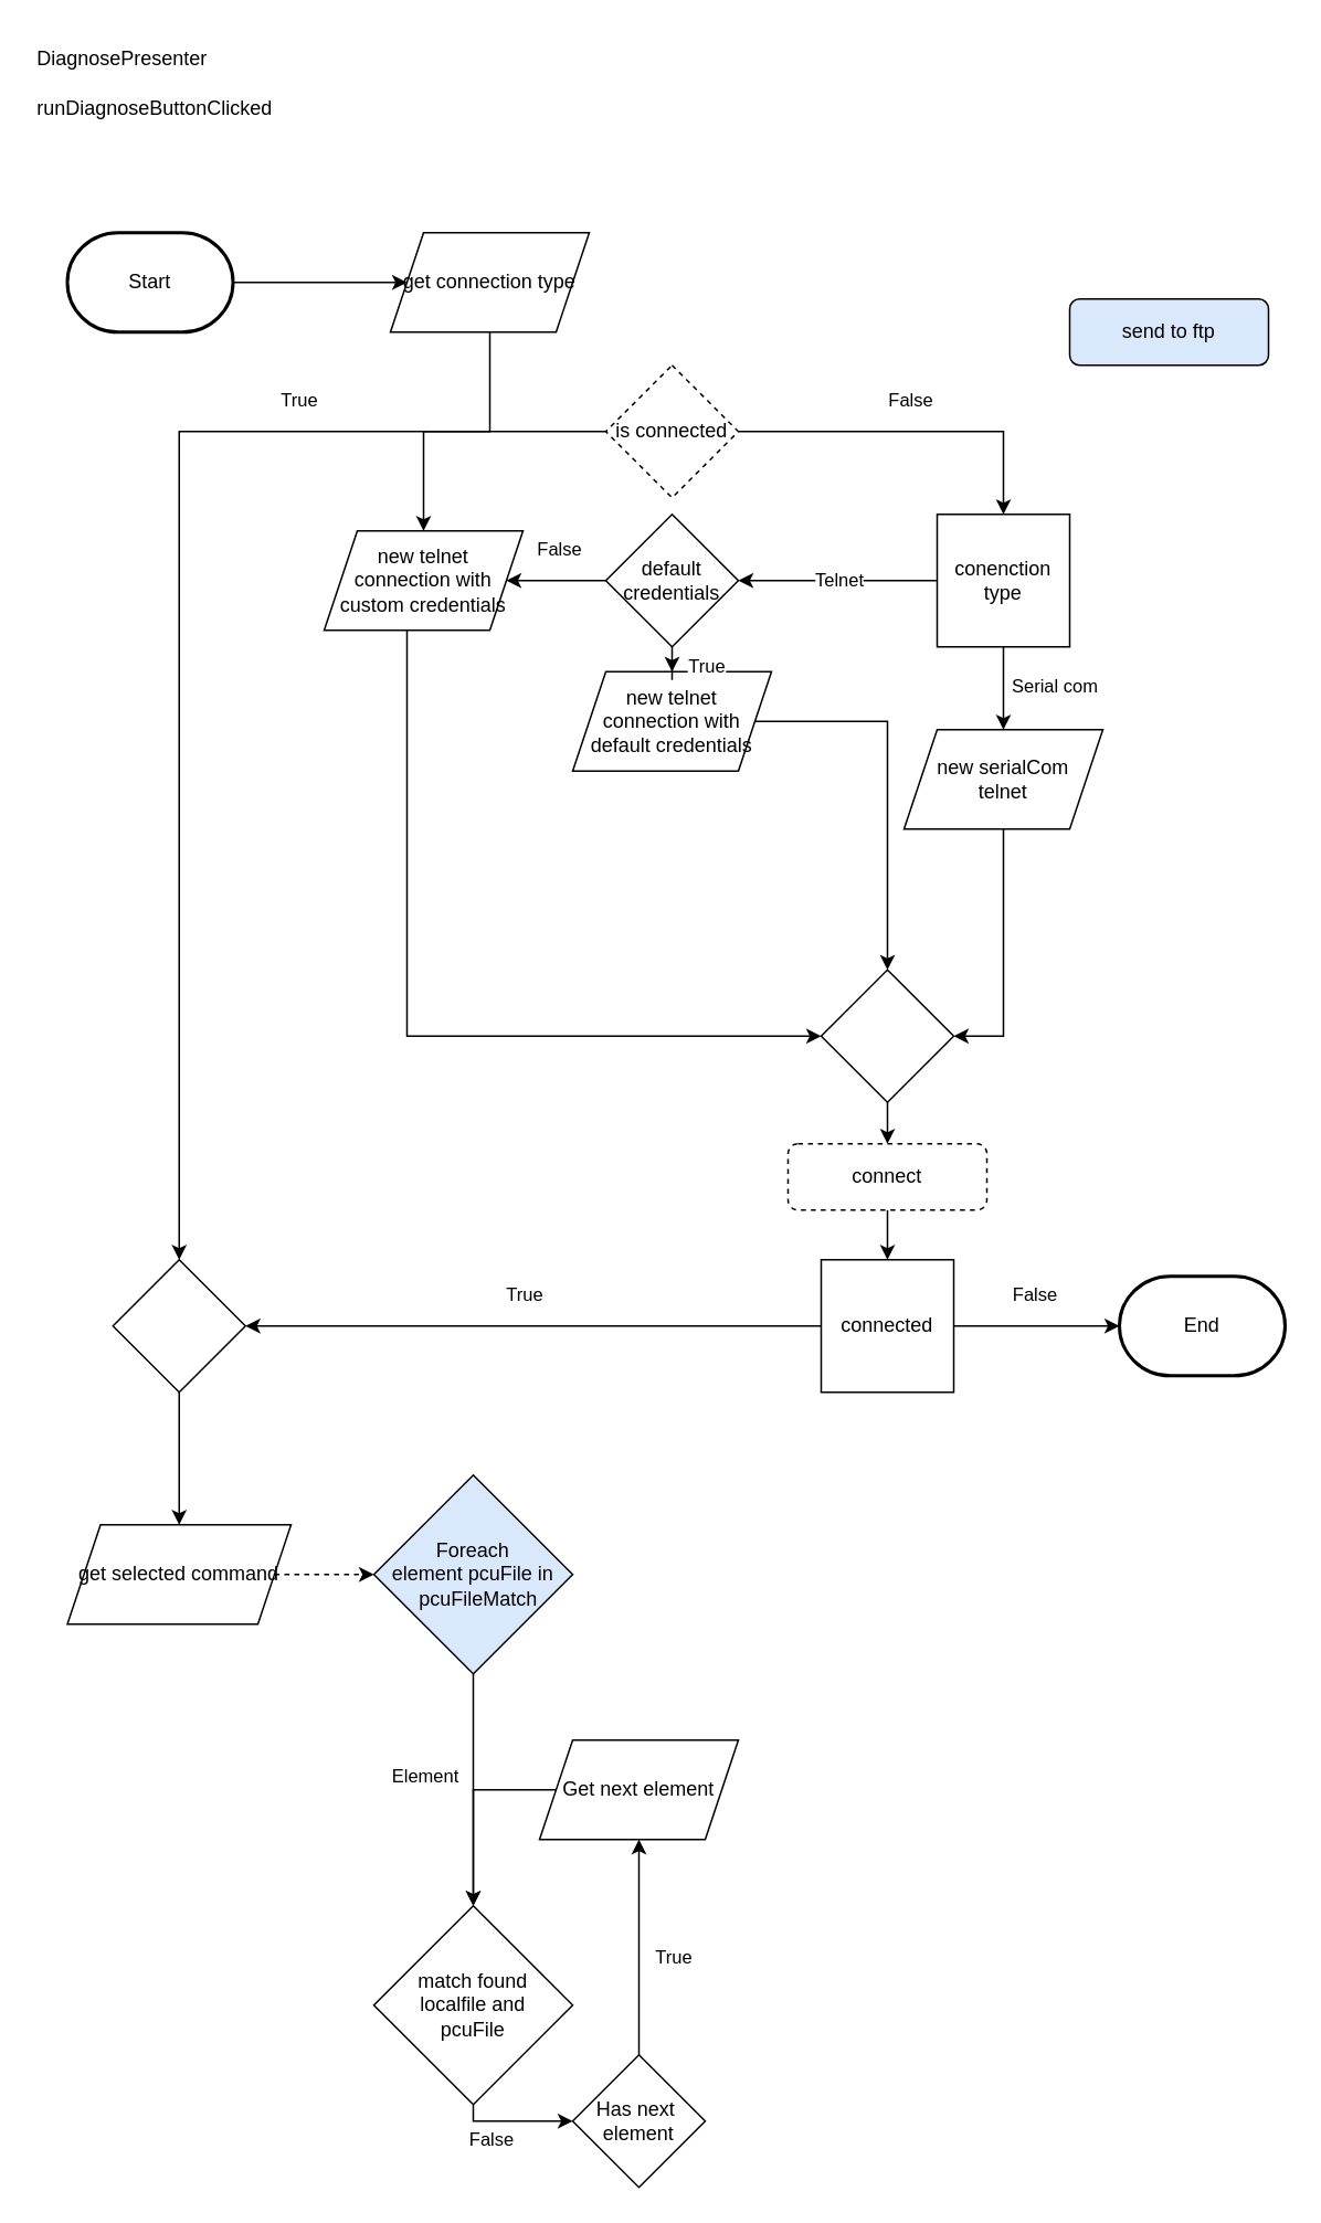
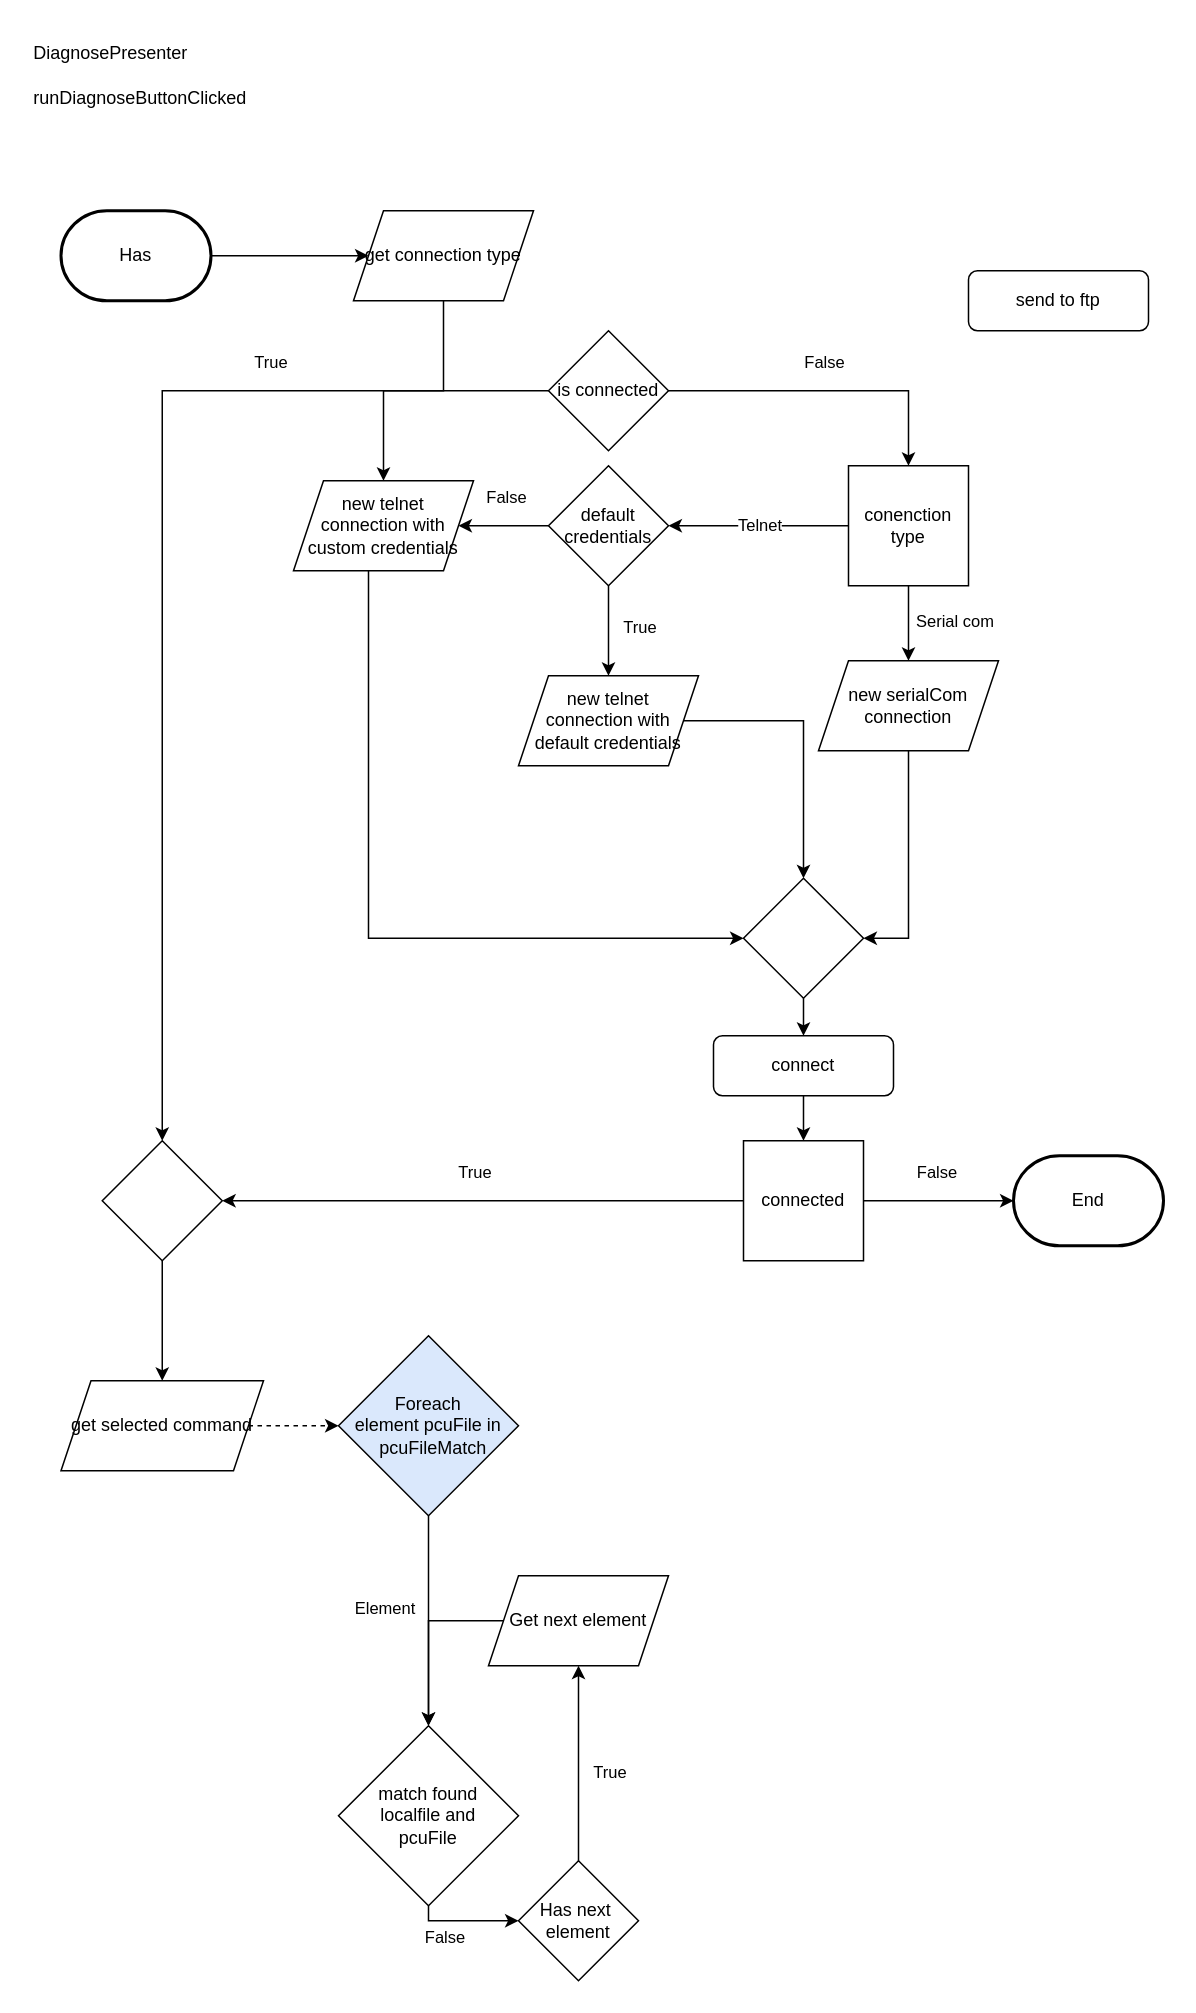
- <mxCell id="3" value="Start" style="strokeWidth=2;html=1;shape=mxgraph.flowchart.terminator;whiteSpace=wrap;" vertex="1" parent="1"><mxGeometry x="40" y="140" width="100" height="60" as="geometry" /></mxCell>
+ <mxCell id="3" value="Has" style="strokeWidth=2;html=1;shape=mxgraph.flowchart.terminator;whiteSpace=wrap;" vertex="1" parent="1"><mxGeometry x="40" y="140" width="100" height="60" as="geometry" /></mxCell>
- <mxCell id="13" value="send to ftp" style="rounded=1;whiteSpace=wrap;html=1;fontSize=12;glass=0;strokeWidth=1;shadow=0;fillColor=#dae8fc;" vertex="1" parent="1"><mxGeometry x="645" y="180" width="120" height="40" as="geometry" /></mxCell>
+ <mxCell id="13" value="send to ftp" style="rounded=1;whiteSpace=wrap;html=1;fontSize=12;glass=0;strokeWidth=1;shadow=0;" vertex="1" parent="1"><mxGeometry x="645" y="180" width="120" height="40" as="geometry" /></mxCell>
- <mxCell id="12" value="is connected" style="rhombus;whiteSpace=wrap;html=1;dashed=1;" vertex="1" parent="1"><mxGeometry x="365" y="220" width="80" height="80" as="geometry" /></mxCell>
+ <mxCell id="12" value="is connected" style="rhombus;whiteSpace=wrap;html=1;" vertex="1" parent="1"><mxGeometry x="365" y="220" width="80" height="80" as="geometry" /></mxCell>
- <mxCell id="26" value="&lt;div&gt;new telnet&lt;/div&gt;&lt;div&gt;connection with &lt;br&gt;&lt;/div&gt;&lt;div&gt;default credentials&lt;br&gt;&lt;/div&gt;" style="shape=parallelogram;perimeter=parallelogramPerimeter;whiteSpace=wrap;html=1;fixedSize=1;" vertex="1" parent="1"><mxGeometry x="345" y="405" width="120" height="60" as="geometry" /></mxCell>
+ <mxCell id="26" value="&lt;div&gt;new telnet&lt;/div&gt;&lt;div&gt;connection with &lt;br&gt;&lt;/div&gt;&lt;div&gt;default credentials&lt;br&gt;&lt;/div&gt;" style="shape=parallelogram;perimeter=parallelogramPerimeter;whiteSpace=wrap;html=1;fixedSize=1;" vertex="1" parent="1"><mxGeometry x="345" y="450" width="120" height="60" as="geometry" /></mxCell>
- <mxCell id="28" value="&lt;div&gt;new serialCom&lt;/div&gt;&lt;div&gt;telnet&lt;br&gt;&lt;/div&gt;" style="shape=parallelogram;perimeter=parallelogramPerimeter;whiteSpace=wrap;html=1;fixedSize=1;" vertex="1" parent="1"><mxGeometry x="545" y="440" width="120" height="60" as="geometry" /></mxCell>
+ <mxCell id="28" value="&lt;div&gt;new serialCom&lt;/div&gt;&lt;div&gt;connection&lt;br&gt;&lt;/div&gt;" style="shape=parallelogram;perimeter=parallelogramPerimeter;whiteSpace=wrap;html=1;fixedSize=1;" vertex="1" parent="1"><mxGeometry x="545" y="440" width="120" height="60" as="geometry" /></mxCell>
- <mxCell id="24" value="connect" style="rounded=1;whiteSpace=wrap;html=1;fontSize=12;glass=0;strokeWidth=1;shadow=0;dashed=1;" vertex="1" parent="1"><mxGeometry x="475" y="690" width="120" height="40" as="geometry" /></mxCell>
+ <mxCell id="24" value="connect" style="rounded=1;whiteSpace=wrap;html=1;fontSize=12;glass=0;strokeWidth=1;shadow=0;" vertex="1" parent="1"><mxGeometry x="475" y="690" width="120" height="40" as="geometry" /></mxCell>
